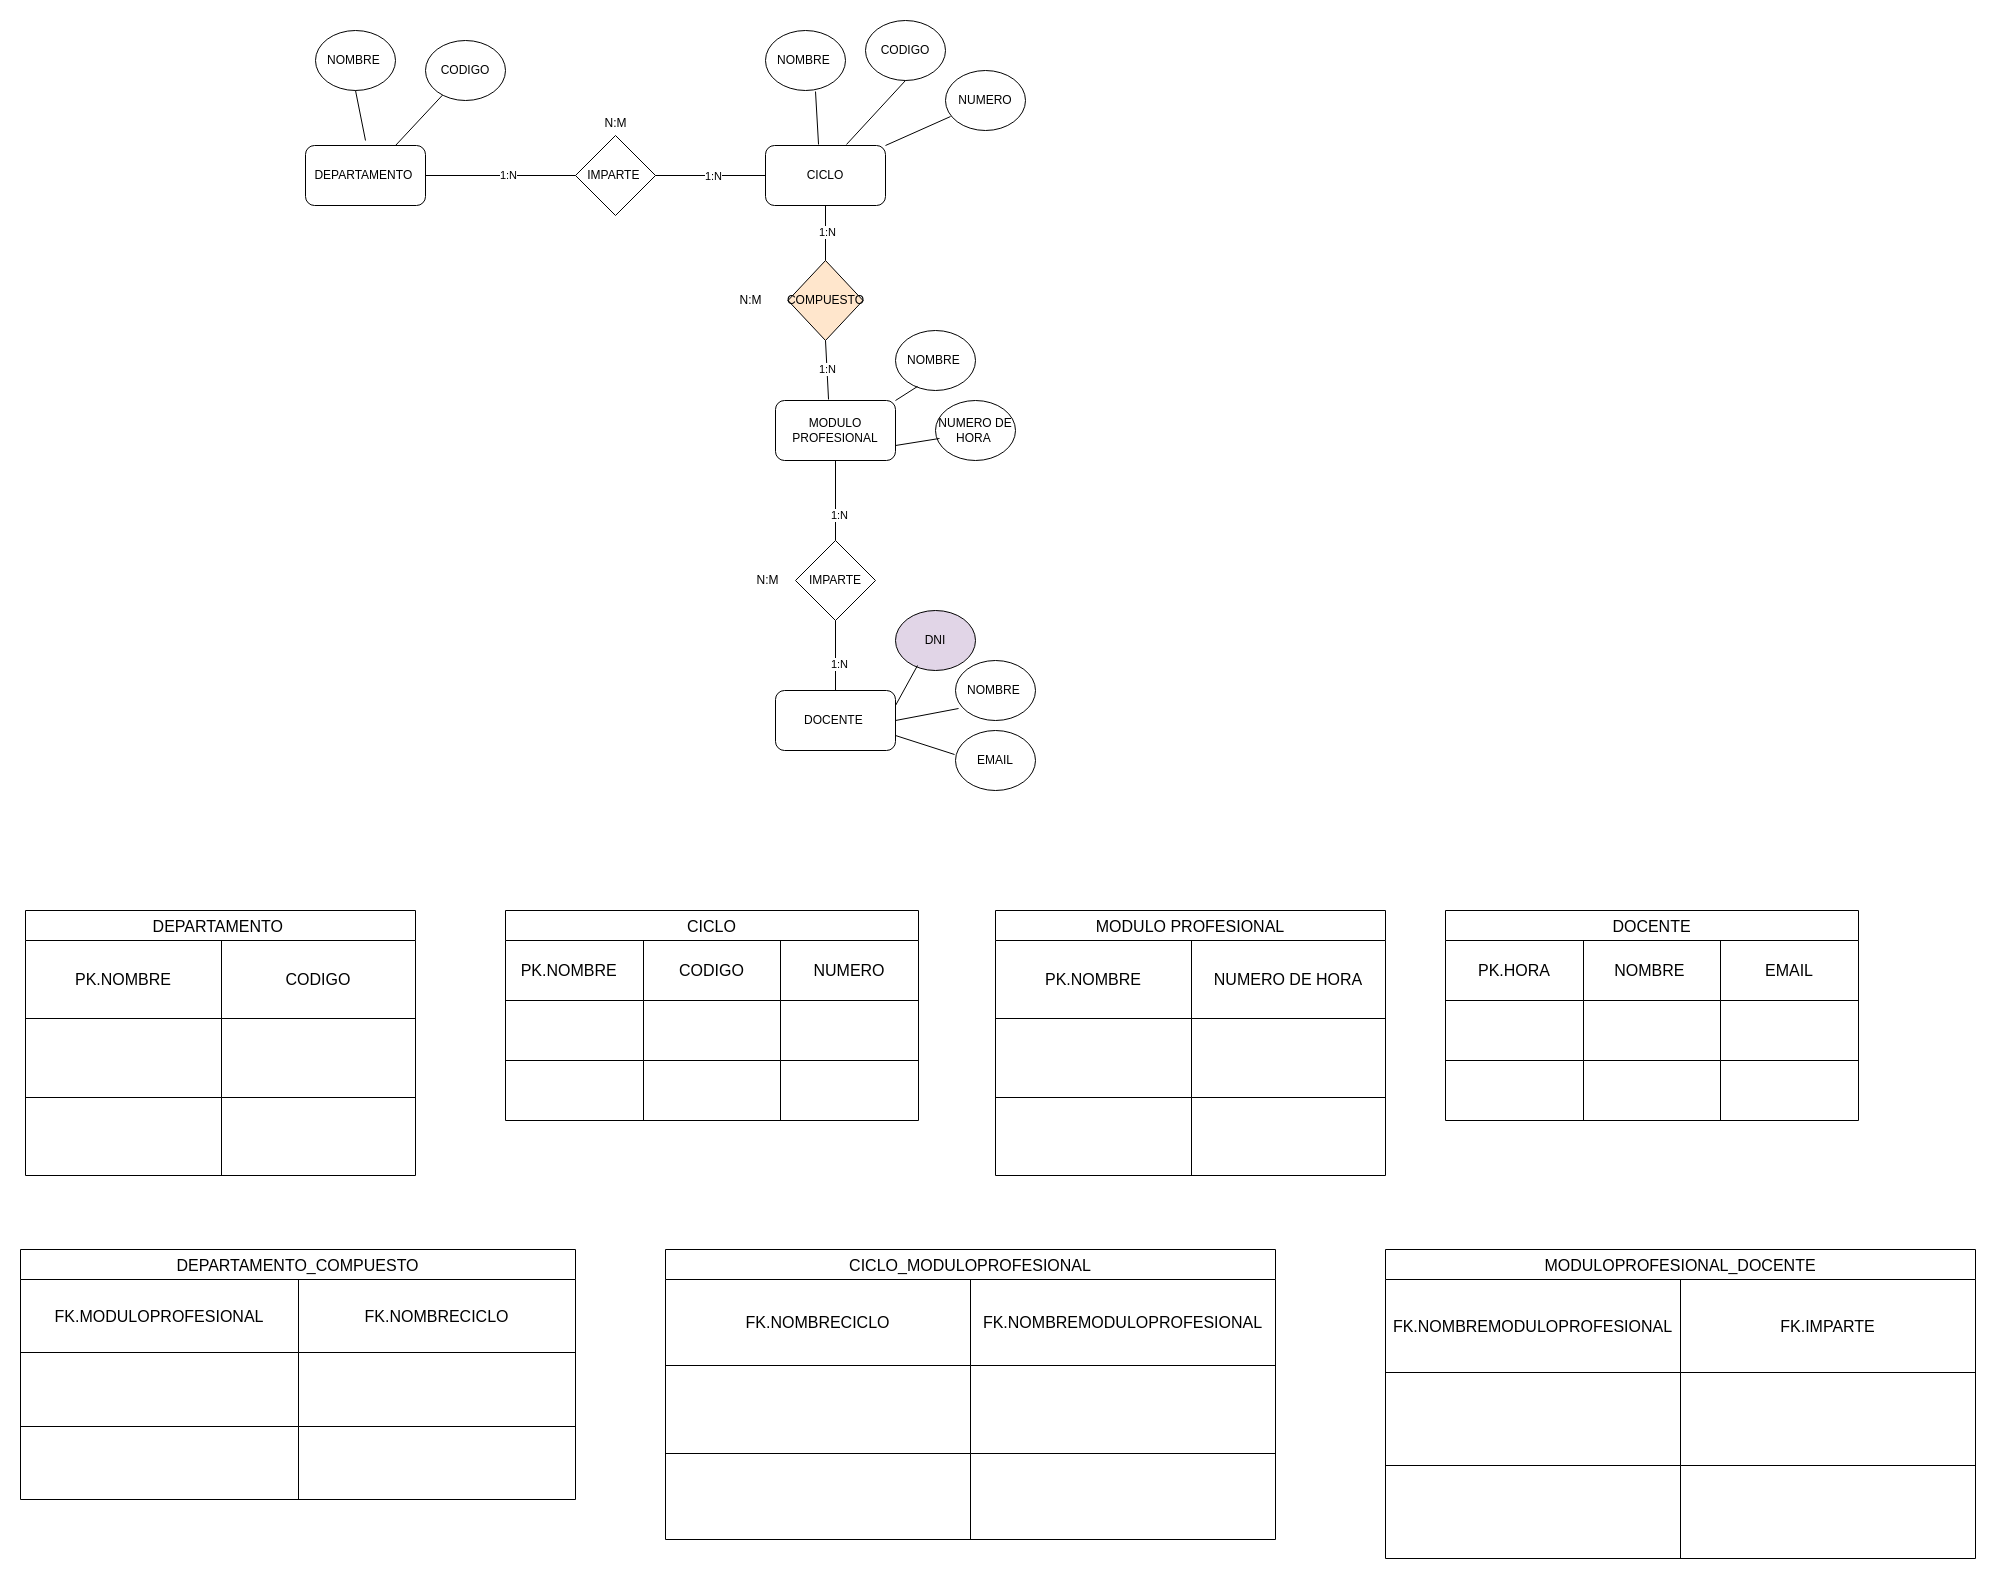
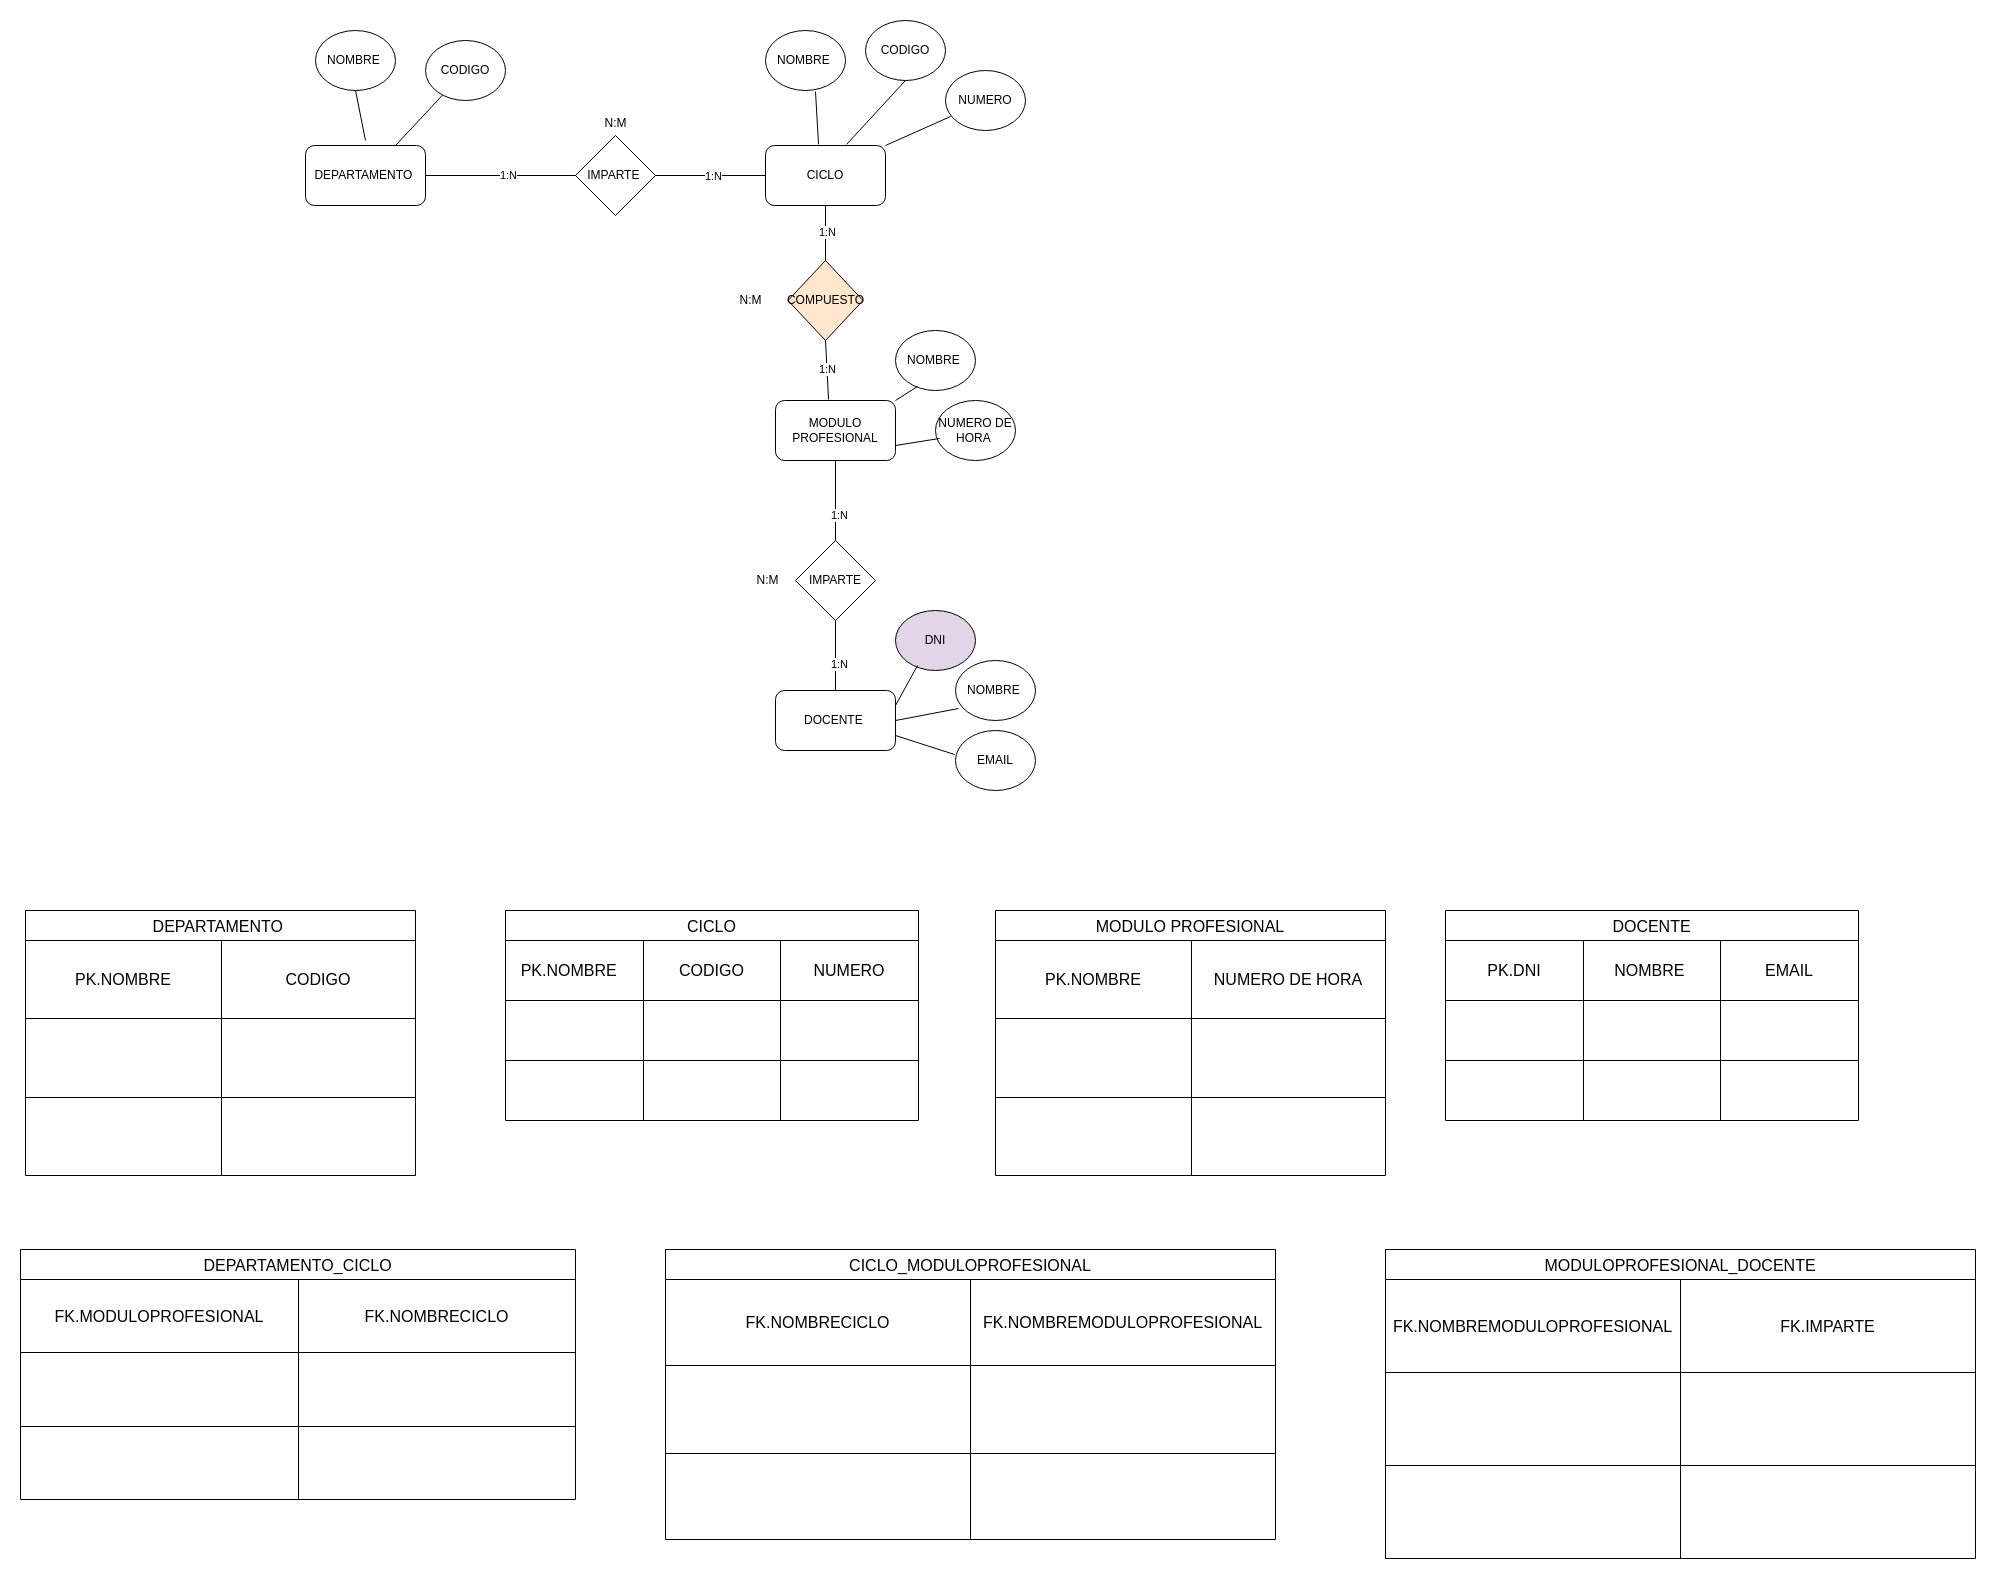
- <mxCell id="79" value="PK.HORA" style="shape=partialRectangle;html=1;whiteSpace=wrap;connectable=0;strokeColor=inherit;overflow=hidden;fillColor=none;top=0;left=0;bottom=0;right=0;pointerEvents=1;fontSize=16;" vertex="1" parent="78"><mxGeometry width="138" height="60" as="geometry"><mxRectangle width="138" height="60" as="alternateBounds" /></mxGeometry></mxCell>
+ <mxCell id="79" value="PK.DNI" style="shape=partialRectangle;html=1;whiteSpace=wrap;connectable=0;strokeColor=inherit;overflow=hidden;fillColor=none;top=0;left=0;bottom=0;right=0;pointerEvents=1;fontSize=16;" vertex="1" parent="78"><mxGeometry width="138" height="60" as="geometry"><mxRectangle width="138" height="60" as="alternateBounds" /></mxGeometry></mxCell>
- <mxCell id="90" value="DEPARTAMENTO_COMPUESTO" style="shape=table;startSize=30;container=1;collapsible=0;childLayout=tableLayout;strokeColor=default;fontSize=16;" vertex="1" parent="1"><mxGeometry x="20" y="1249" width="555" height="250" as="geometry" /></mxCell>
+ <mxCell id="90" value="DEPARTAMENTO_CICLO" style="shape=table;startSize=30;container=1;collapsible=0;childLayout=tableLayout;strokeColor=default;fontSize=16;" vertex="1" parent="1"><mxGeometry x="20" y="1249" width="555" height="250" as="geometry" /></mxCell>
